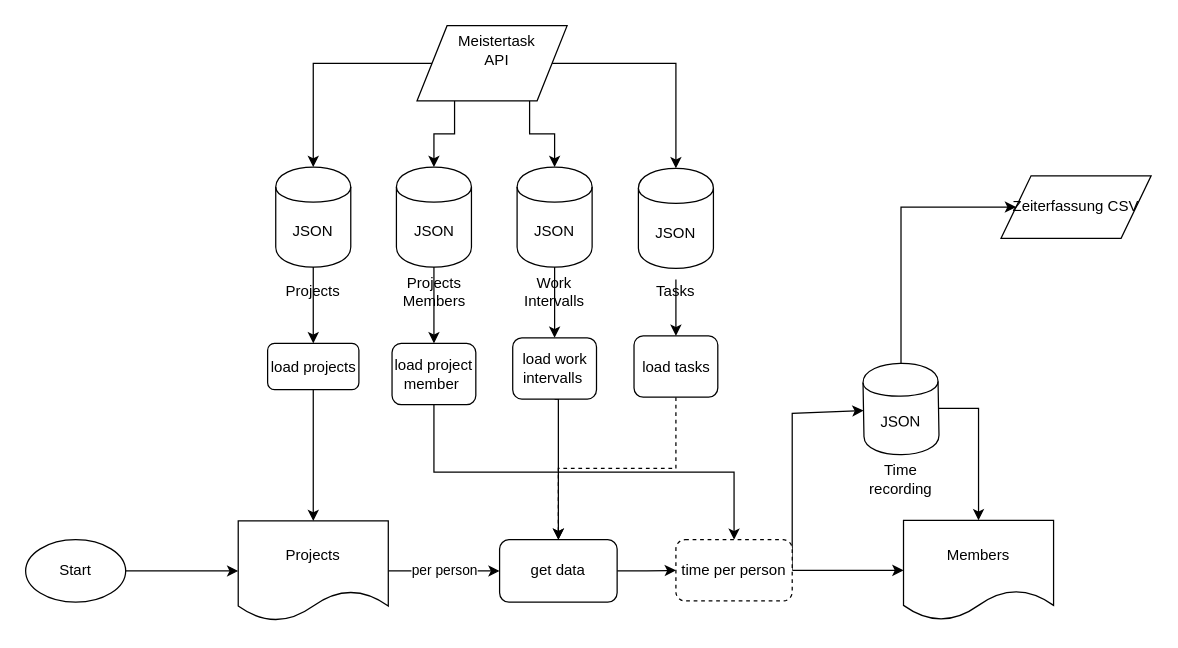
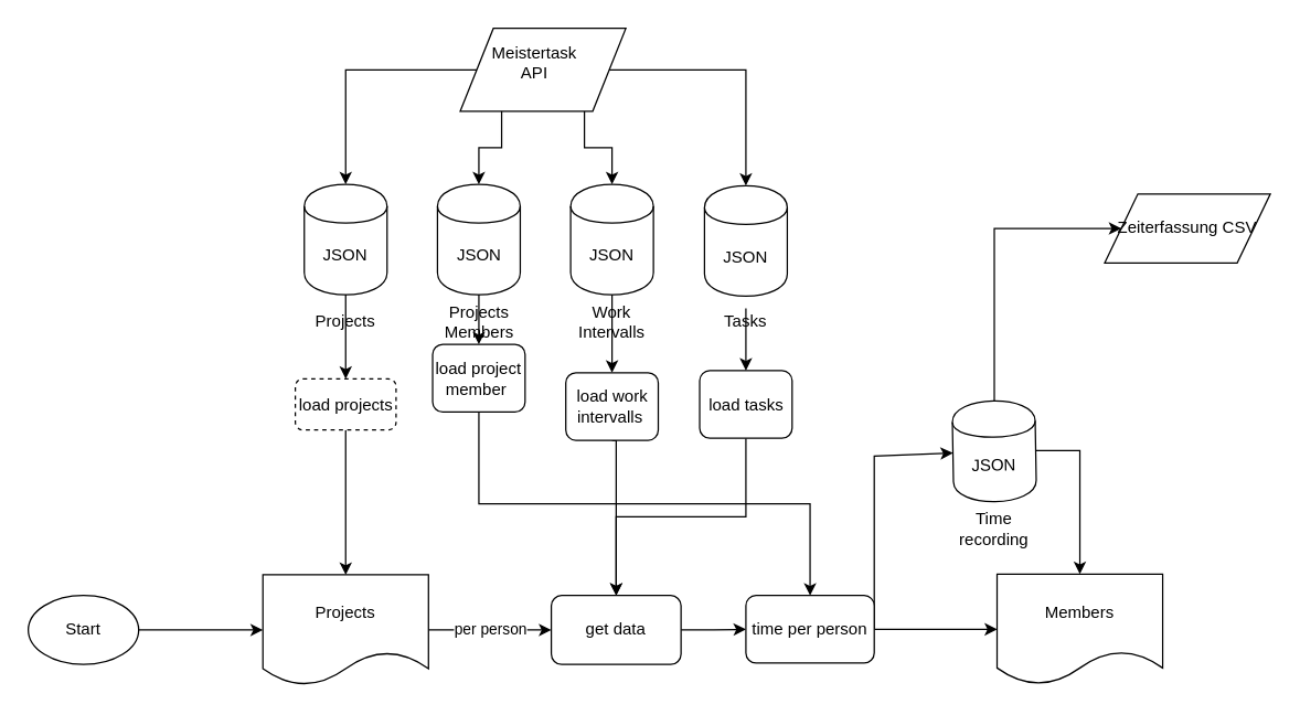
- <mxCell id="19" value="Meistertask API" style="text;html=1;strokeColor=none;fillColor=none;align=center;verticalAlign=middle;whiteSpace=wrap;rounded=0;" vertex="1" parent="1"><mxGeometry x="376.5" y="30" width="40" height="20" as="geometry" /></mxCell>
+ <mxCell id="19" value="Meistertask API" style="text;html=1;strokeColor=none;fillColor=none;align=center;verticalAlign=middle;whiteSpace=wrap;rounded=0;" vertex="1" parent="1"><mxGeometry x="366.5" y="35" width="40" height="20" as="geometry" /></mxCell>
- <mxCell id="25" value="load projects" style="rounded=1;whiteSpace=wrap;html=1;" vertex="1" parent="1"><mxGeometry x="213.5" y="274" width="73" height="37" as="geometry" /></mxCell>
+ <mxCell id="25" value="load projects" style="rounded=1;whiteSpace=wrap;html=1;dashed=1;" vertex="1" parent="1"><mxGeometry x="213.5" y="274" width="73" height="37" as="geometry" /></mxCell>
- <mxCell id="28" value="load project member&amp;nbsp;" style="rounded=1;whiteSpace=wrap;html=1;" vertex="1" parent="1"><mxGeometry x="313" y="274" width="67" height="49" as="geometry" /></mxCell>
+ <mxCell id="28" value="load project member&amp;nbsp;" style="rounded=1;whiteSpace=wrap;html=1;" vertex="1" parent="1"><mxGeometry x="313" y="249" width="67" height="49" as="geometry" /></mxCell>
- <mxCell id="33" style="edgeStyle=orthogonalEdgeStyle;rounded=0;orthogonalLoop=1;jettySize=auto;html=1;exitX=0.5;exitY=1;exitDx=0;exitDy=0;entryX=0.5;entryY=0;entryDx=0;entryDy=0;dashed=1;" edge="1" parent="1" source="34" target="30"><mxGeometry relative="1" as="geometry"><Array as="points"><mxPoint x="540" y="374" /><mxPoint x="446" y="374" /></Array></mxGeometry></mxCell>
+ <mxCell id="33" style="edgeStyle=orthogonalEdgeStyle;rounded=0;orthogonalLoop=1;jettySize=auto;html=1;exitX=0.5;exitY=1;exitDx=0;exitDy=0;entryX=0.5;entryY=0;entryDx=0;entryDy=0;" edge="1" parent="1" source="34" target="30"><mxGeometry relative="1" as="geometry"><Array as="points"><mxPoint x="540" y="374" /><mxPoint x="446" y="374" /></Array></mxGeometry></mxCell>
- <mxCell id="37" value="time per person" style="rounded=1;whiteSpace=wrap;html=1;dashed=1;" vertex="1" parent="1"><mxGeometry x="540" y="431" width="93" height="49" as="geometry" /></mxCell>
+ <mxCell id="37" value="time per person" style="rounded=1;whiteSpace=wrap;html=1;" vertex="1" parent="1"><mxGeometry x="540" y="431" width="93" height="49" as="geometry" /></mxCell>
